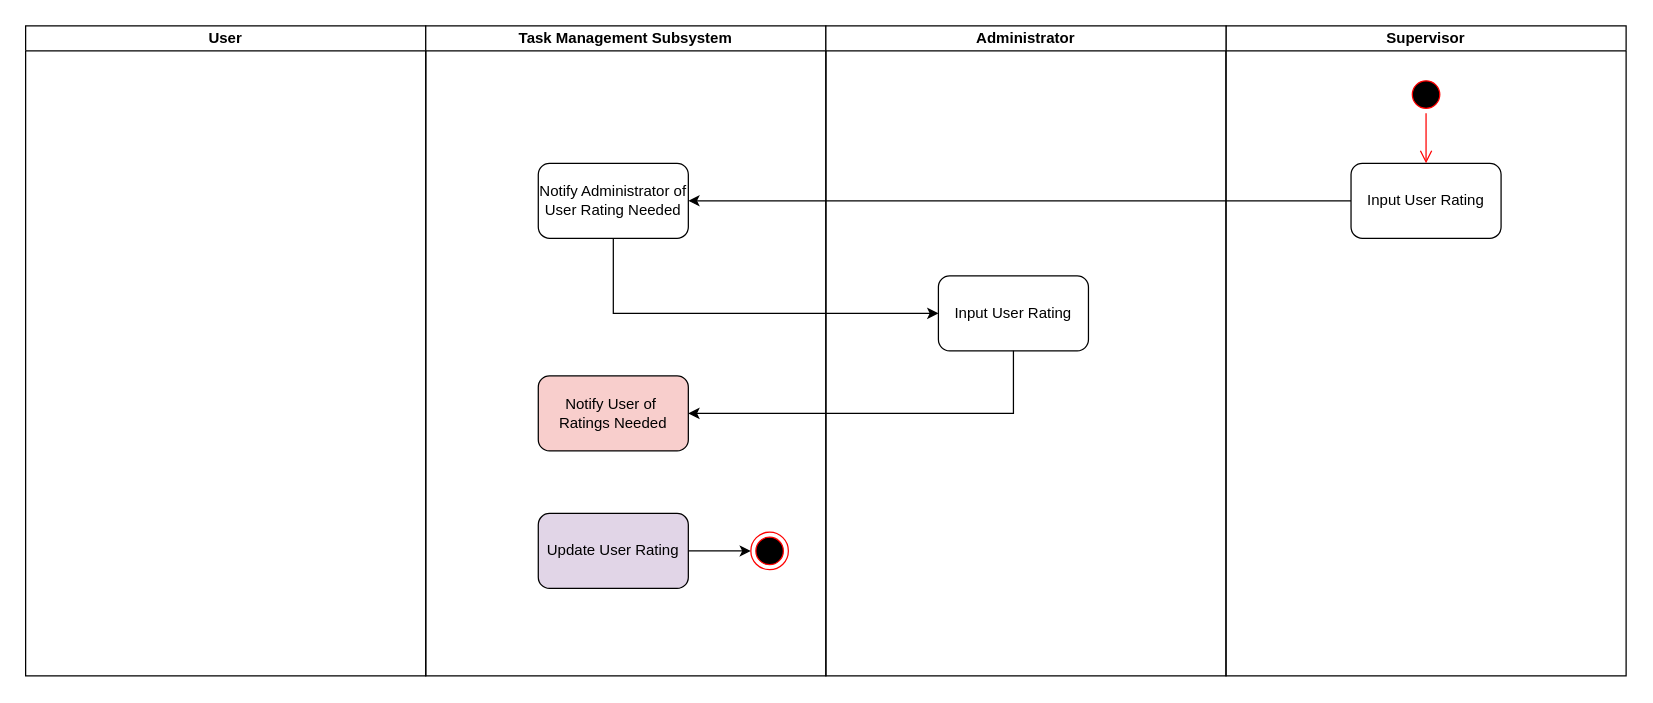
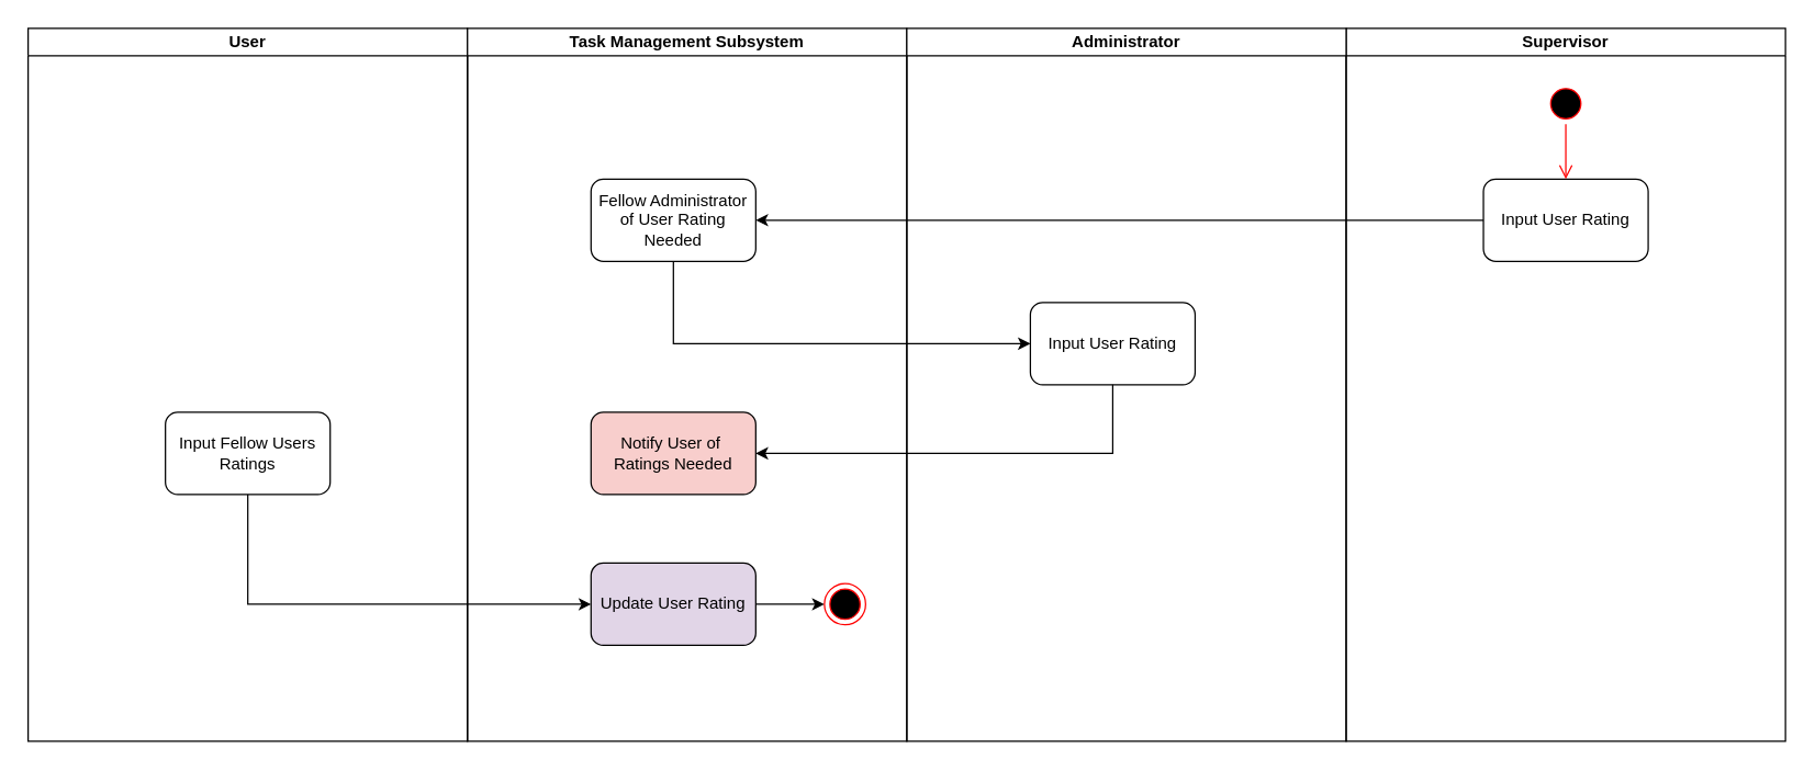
- <mxCell id="10" value="Notify Administrator of User Rating Needed" style="rounded=1;whiteSpace=wrap;html=1;" vertex="1" parent="8"><mxGeometry x="90" y="110" width="120" height="60" as="geometry" /></mxCell>
+ <mxCell id="10" value="Fellow Administrator of User Rating Needed" style="rounded=1;whiteSpace=wrap;html=1;" vertex="1" parent="8"><mxGeometry x="90" y="110" width="120" height="60" as="geometry" /></mxCell>
+ <mxCell id="3" value="Input Fellow Users Ratings" style="rounded=1;whiteSpace=wrap;html=1;" vertex="1" parent="2"><mxGeometry x="100" y="280" width="120" height="60" as="geometry" /></mxCell>
+ <mxCell id="19" style="edgeStyle=orthogonalEdgeStyle;rounded=0;orthogonalLoop=1;jettySize=auto;html=1;entryX=0;entryY=0.5;entryDx=0;entryDy=0;" edge="1" parent="1" source="3" target="12"><mxGeometry relative="1" as="geometry"><Array as="points"><mxPoint x="180" y="440" /></Array></mxGeometry></mxCell>
